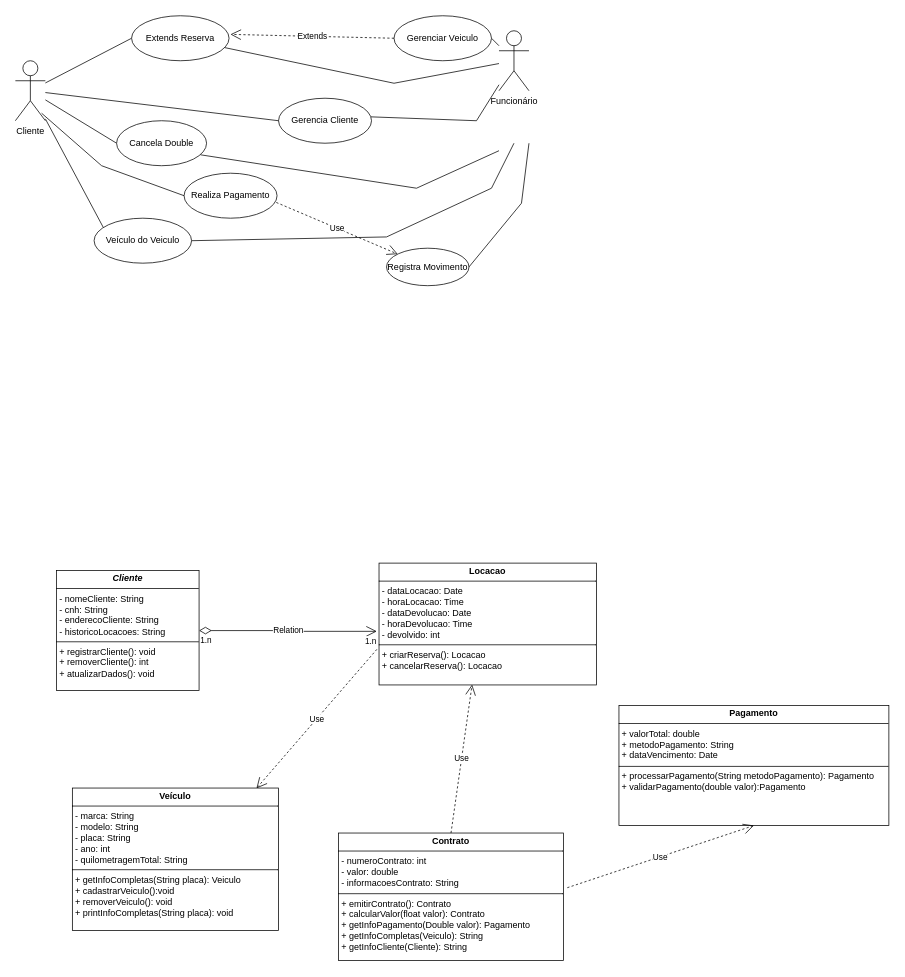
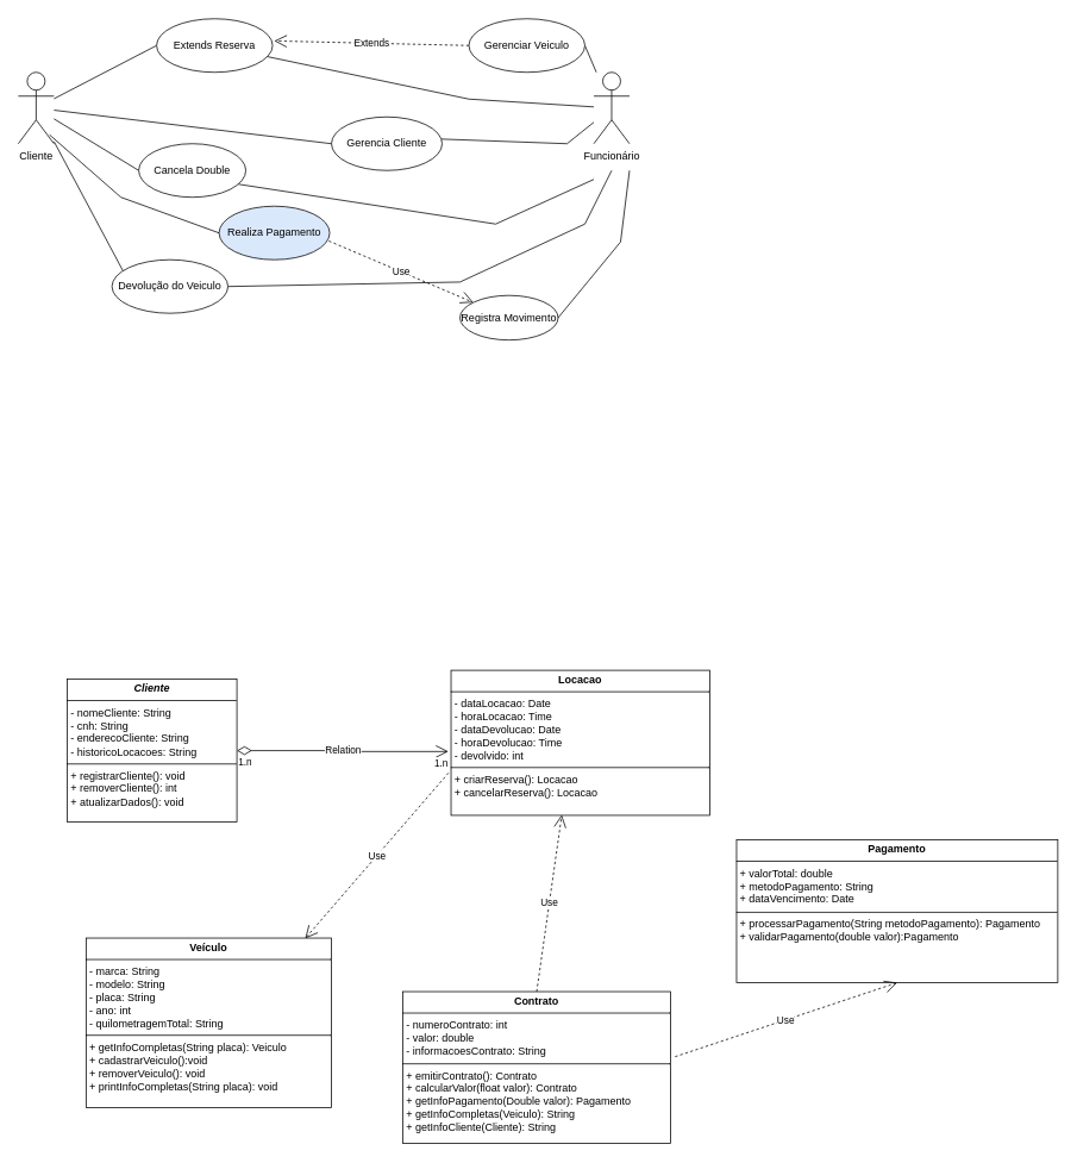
- <mxCell id="3" value="Funcionário" style="shape=umlActor;verticalLabelPosition=bottom;verticalAlign=top;html=1;outlineConnect=0;" parent="1" vertex="1"><mxGeometry x="665" y="40" width="40" height="80" as="geometry" /></mxCell>
+ <mxCell id="3" value="Funcionário" style="shape=umlActor;verticalLabelPosition=bottom;verticalAlign=top;html=1;outlineConnect=0;" parent="1" vertex="1"><mxGeometry x="665" y="80" width="40" height="80" as="geometry" /></mxCell>
- <mxCell id="29" value="Realiza Pagamento" style="ellipse;whiteSpace=wrap;html=1;" vertex="1" parent="1"><mxGeometry x="245" y="230" width="124" height="60" as="geometry" /></mxCell>
+ <mxCell id="29" value="Realiza Pagamento" style="ellipse;whiteSpace=wrap;html=1;fillColor=#dae8fc;" vertex="1" parent="1"><mxGeometry x="245" y="230" width="124" height="60" as="geometry" /></mxCell>
- <mxCell id="22" value="Veículo do Veiculo" style="ellipse;whiteSpace=wrap;html=1;" vertex="1" parent="1"><mxGeometry x="125" y="290" width="130" height="60" as="geometry" /></mxCell>
+ <mxCell id="22" value="Devolução do Veiculo" style="ellipse;whiteSpace=wrap;html=1;" vertex="1" parent="1"><mxGeometry x="125" y="290" width="130" height="60" as="geometry" /></mxCell>
